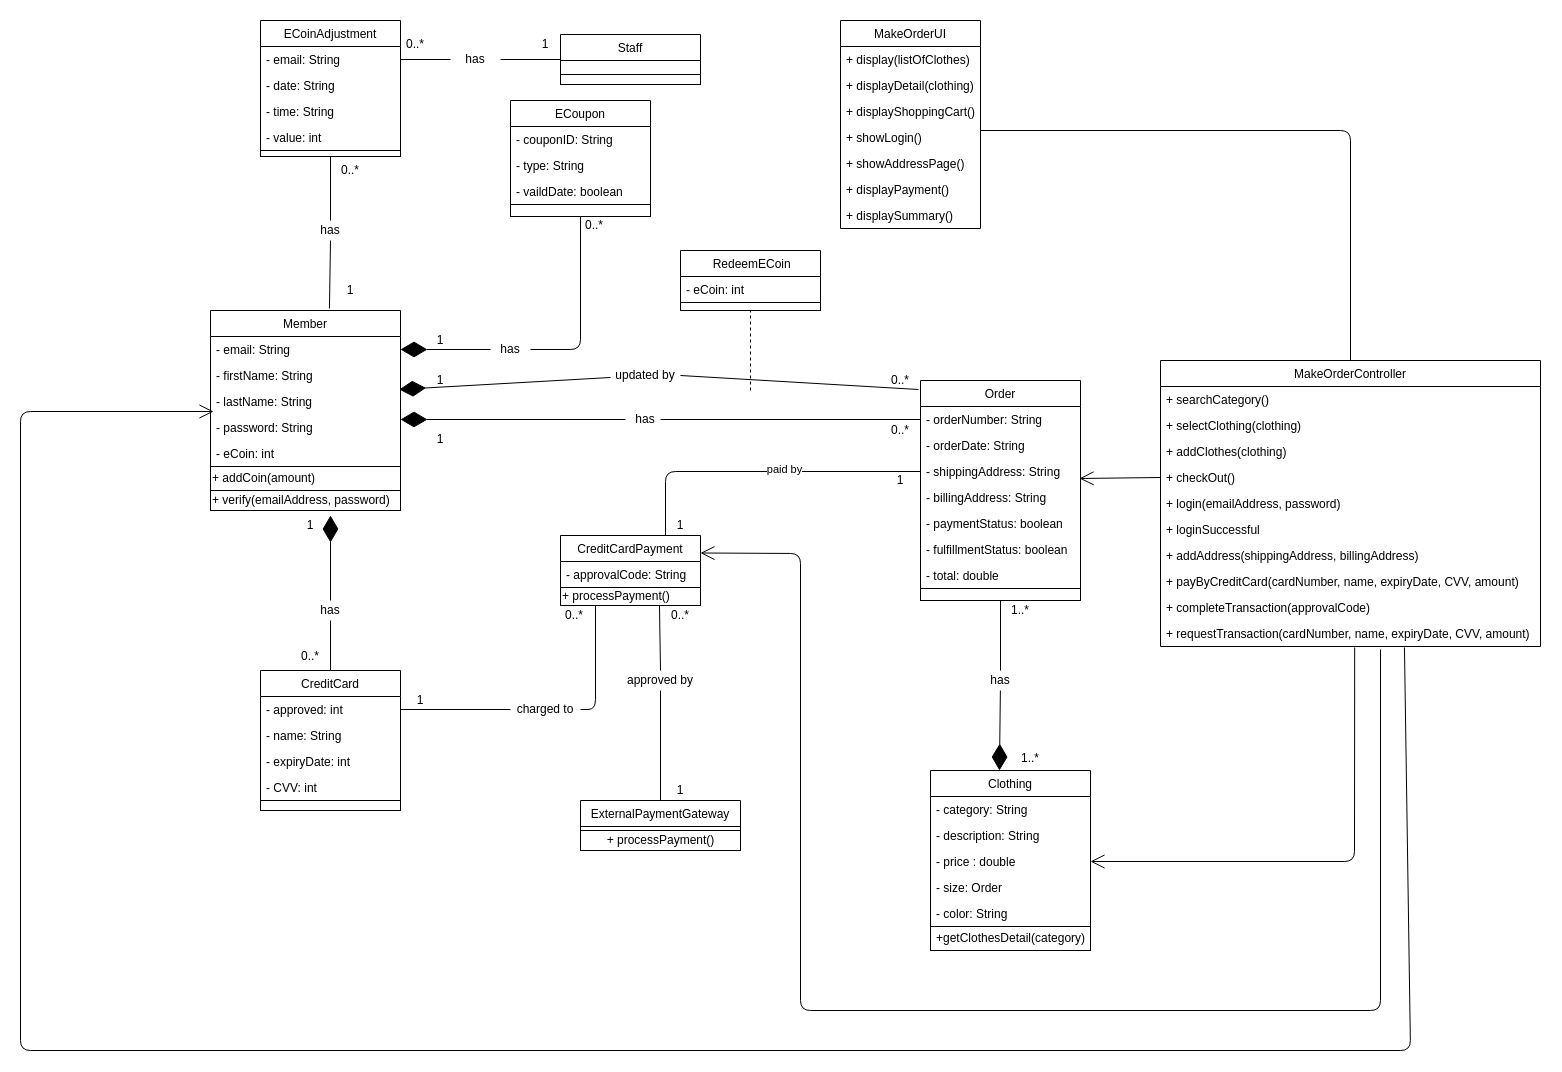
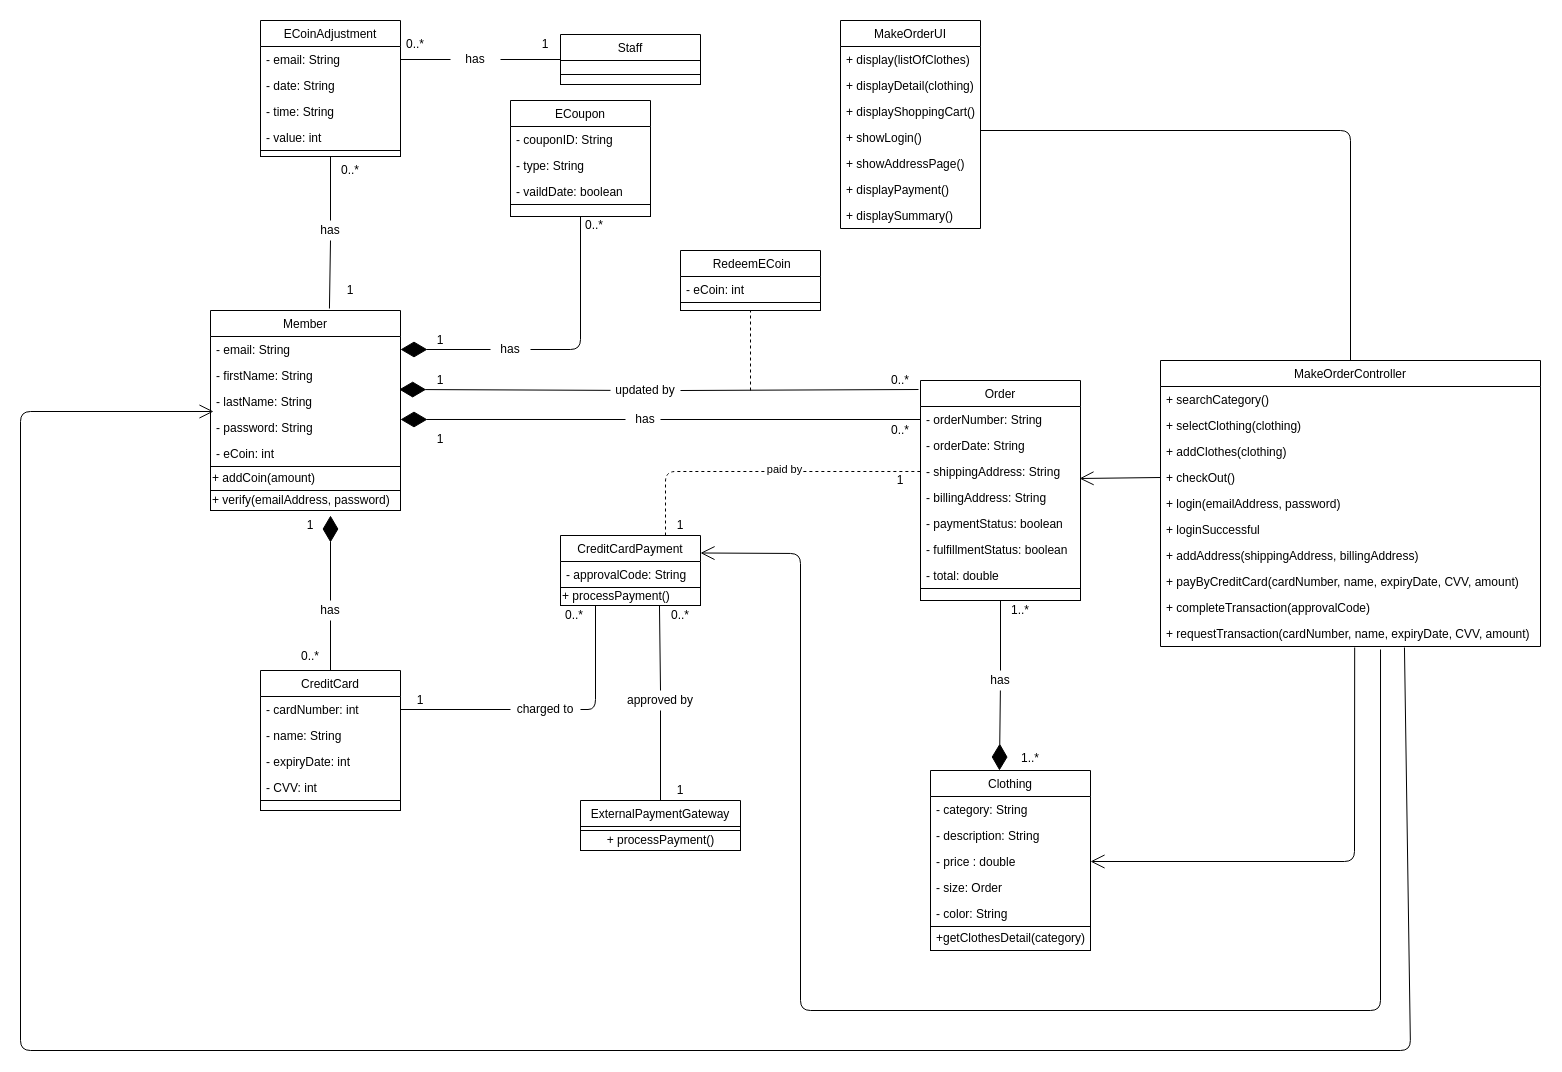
- <mxCell id="98" value="updated by" style="text;html=1;strokeColor=none;fillColor=none;align=center;verticalAlign=middle;whiteSpace=wrap;rounded=0;" parent="1" vertex="1"><mxGeometry x="610" y="365" width="70" height="20" as="geometry" /></mxCell>
+ <mxCell id="98" value="updated by" style="text;html=1;strokeColor=none;fillColor=none;align=center;verticalAlign=middle;whiteSpace=wrap;rounded=0;" parent="1" vertex="1"><mxGeometry x="610" y="380" width="70" height="20" as="geometry" /></mxCell>
- <mxCell id="83" value="" style="endArrow=none;html=1;endSize=6;targetPerimeterSpacing=0;strokeWidth=1;edgeStyle=orthogonalEdgeStyle;exitX=0.75;exitY=0;exitDx=0;exitDy=0;entryX=0;entryY=0.5;entryDx=0;entryDy=0;" parent="1" source="36" target="30" edge="1"><mxGeometry width="50" height="50" relative="1" as="geometry"><mxPoint x="680" y="520" as="sourcePoint" /><mxPoint x="830" y="475" as="targetPoint" /><Array as="points"><mxPoint x="665" y="471" /></Array></mxGeometry></mxCell>
+ <mxCell id="83" value="" style="endArrow=none;html=1;endSize=6;targetPerimeterSpacing=0;strokeWidth=1;edgeStyle=orthogonalEdgeStyle;exitX=0.75;exitY=0;exitDx=0;exitDy=0;entryX=0;entryY=0.5;entryDx=0;entryDy=0;dashed=1;" parent="1" source="36" target="30" edge="1"><mxGeometry width="50" height="50" relative="1" as="geometry"><mxPoint x="680" y="520" as="sourcePoint" /><mxPoint x="830" y="475" as="targetPoint" /><Array as="points"><mxPoint x="665" y="471" /></Array></mxGeometry></mxCell>
- <mxCell id="80" value="approved by" style="text;html=1;strokeColor=none;fillColor=none;align=center;verticalAlign=middle;whiteSpace=wrap;rounded=0;" parent="1" vertex="1"><mxGeometry x="625" y="670" width="70" height="20" as="geometry" /></mxCell>
+ <mxCell id="80" value="approved by" style="text;html=1;strokeColor=none;fillColor=none;align=center;verticalAlign=middle;whiteSpace=wrap;rounded=0;" parent="1" vertex="1"><mxGeometry x="625" y="690" width="70" height="20" as="geometry" /></mxCell>
- <mxCell id="40" value="- approved: int" style="text;strokeColor=none;fillColor=none;align=left;verticalAlign=top;spacingLeft=4;spacingRight=4;overflow=hidden;rotatable=0;points=[[0,0.5],[1,0.5]];portConstraint=eastwest;" parent="39" vertex="1"><mxGeometry y="26" width="140" height="26" as="geometry" /></mxCell>
+ <mxCell id="40" value="- cardNumber: int" style="text;strokeColor=none;fillColor=none;align=left;verticalAlign=top;spacingLeft=4;spacingRight=4;overflow=hidden;rotatable=0;points=[[0,0.5],[1,0.5]];portConstraint=eastwest;" parent="39" vertex="1"><mxGeometry y="26" width="140" height="26" as="geometry" /></mxCell>
